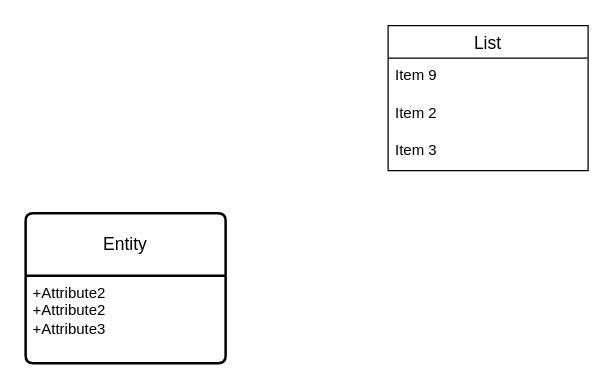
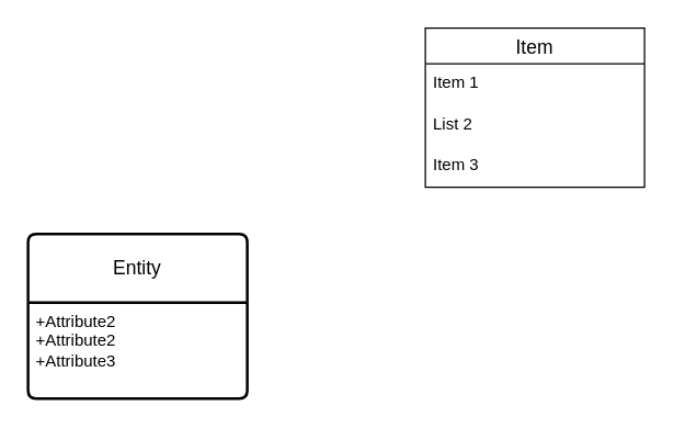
- <mxCell id="4" value="List" style="swimlane;fontStyle=0;childLayout=stackLayout;horizontal=1;startSize=26;horizontalStack=0;resizeParent=1;resizeParentMax=0;resizeLast=0;collapsible=1;marginBottom=0;align=center;fontSize=14;" vertex="1" parent="1"><mxGeometry x="310" y="20" width="160" height="116" as="geometry" /></mxCell>
+ <mxCell id="4" value="Item" style="swimlane;fontStyle=0;childLayout=stackLayout;horizontal=1;startSize=26;horizontalStack=0;resizeParent=1;resizeParentMax=0;resizeLast=0;collapsible=1;marginBottom=0;align=center;fontSize=14;" vertex="1" parent="1"><mxGeometry x="310" y="20" width="160" height="116" as="geometry" /></mxCell>
- <mxCell id="5" value="Item 9" style="text;strokeColor=none;fillColor=none;spacingLeft=4;spacingRight=4;overflow=hidden;rotatable=0;points=[[0,0.5],[1,0.5]];portConstraint=eastwest;fontSize=12;whiteSpace=wrap;html=1;" vertex="1" parent="4"><mxGeometry y="26" width="160" height="30" as="geometry" /></mxCell>
+ <mxCell id="5" value="Item 1" style="text;strokeColor=none;fillColor=none;spacingLeft=4;spacingRight=4;overflow=hidden;rotatable=0;points=[[0,0.5],[1,0.5]];portConstraint=eastwest;fontSize=12;whiteSpace=wrap;html=1;" vertex="1" parent="4"><mxGeometry y="26" width="160" height="30" as="geometry" /></mxCell>
- <mxCell id="6" value="Item 2" style="text;strokeColor=none;fillColor=none;spacingLeft=4;spacingRight=4;overflow=hidden;rotatable=0;points=[[0,0.5],[1,0.5]];portConstraint=eastwest;fontSize=12;whiteSpace=wrap;html=1;" vertex="1" parent="4"><mxGeometry y="56" width="160" height="30" as="geometry" /></mxCell>
+ <mxCell id="6" value="List 2" style="text;strokeColor=none;fillColor=none;spacingLeft=4;spacingRight=4;overflow=hidden;rotatable=0;points=[[0,0.5],[1,0.5]];portConstraint=eastwest;fontSize=12;whiteSpace=wrap;html=1;" vertex="1" parent="4"><mxGeometry y="56" width="160" height="30" as="geometry" /></mxCell>
